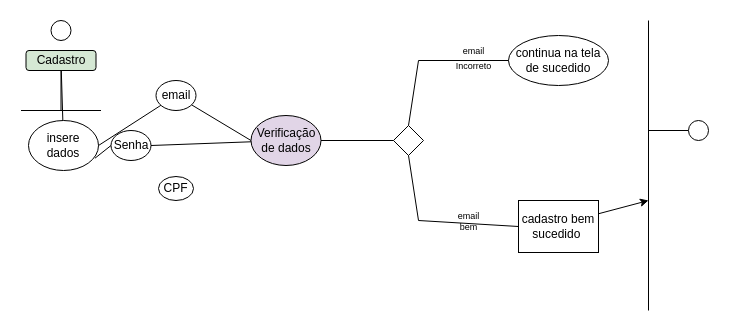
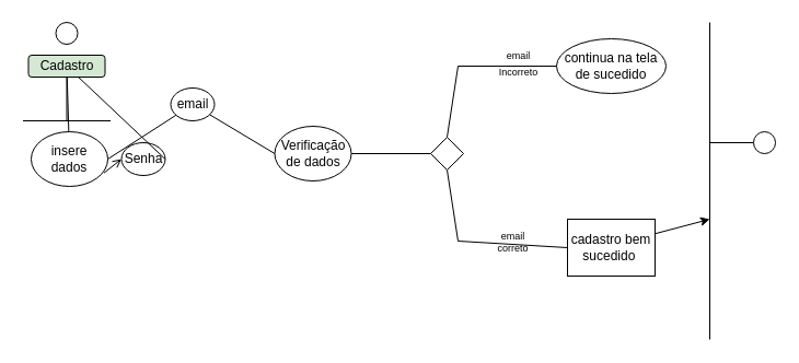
- <mxCell id="13" value="Verificação de dados" style="ellipse;whiteSpace=wrap;html=1;fillColor=#e1d5e7;" parent="1" vertex="1"><mxGeometry x="250.5" y="115" width="70" height="50" as="geometry" /></mxCell>
+ <mxCell id="13" value="Verificação de dados" style="ellipse;whiteSpace=wrap;html=1;" parent="1" vertex="1"><mxGeometry x="250.5" y="115" width="70" height="50" as="geometry" /></mxCell>
- <mxCell id="12" value="" style="endArrow=none;html=1;rounded=0;exitX=1;exitY=0.5;exitDx=0;exitDy=0;" parent="1" source="8" target="13" edge="1"><mxGeometry width="50" height="50" relative="1" as="geometry"><mxPoint x="270.5" y="160" as="sourcePoint" /><mxPoint x="250.5" y="160" as="targetPoint" /></mxGeometry></mxCell>
+ <mxCell id="12" value="" style="endArrow=none;html=1;rounded=0;exitX=1;exitY=0.5;exitDx=0;exitDy=0;" parent="1" source="8" target="3" edge="1"><mxGeometry width="50" height="50" relative="1" as="geometry"><mxPoint x="270.5" y="160" as="sourcePoint" /><mxPoint x="250.5" y="160" as="targetPoint" /></mxGeometry></mxCell>
- <mxCell id="10" value="" style="endArrow=none;html=1;rounded=0;exitX=0.949;exitY=0.755;exitDx=0;exitDy=0;exitPerimeter=0;entryX=0;entryY=0.5;entryDx=0;entryDy=0;" parent="1" source="5" target="8" edge="1"><mxGeometry width="50" height="50" relative="1" as="geometry"><mxPoint x="108.5" y="143" as="sourcePoint" /><mxPoint x="170.5" y="152" as="targetPoint" /></mxGeometry></mxCell>
+ <mxCell id="10" value="" style="endArrow=open;html=1;rounded=0;exitX=0.949;exitY=0.755;exitDx=0;exitDy=0;exitPerimeter=0;entryX=0;entryY=0.5;entryDx=0;entryDy=0;" parent="1" source="5" target="8" edge="1"><mxGeometry width="50" height="50" relative="1" as="geometry"><mxPoint x="108.5" y="143" as="sourcePoint" /><mxPoint x="170.5" y="152" as="targetPoint" /></mxGeometry></mxCell>
- <mxCell id="30" value="CPF" style="ellipse;whiteSpace=wrap;html=1;" vertex="1" parent="1"><mxGeometry x="158" y="176" width="35" height="24" as="geometry" /></mxCell>
- <mxCell id="29" value="&lt;font style=&quot;font-size: 9px;&quot;&gt;bem&lt;/font&gt;" style="text;html=1;align=center;verticalAlign=middle;resizable=0;points=[];autosize=1;strokeColor=none;fillColor=none;" parent="1" vertex="1"><mxGeometry x="443" y="211" width="50" height="30" as="geometry" /></mxCell>
+ <mxCell id="29" value="&lt;font style=&quot;font-size: 9px;&quot;&gt;correto&lt;/font&gt;" style="text;html=1;align=center;verticalAlign=middle;resizable=0;points=[];autosize=1;strokeColor=none;fillColor=none;" parent="1" vertex="1"><mxGeometry x="443" y="211" width="50" height="30" as="geometry" /></mxCell>
